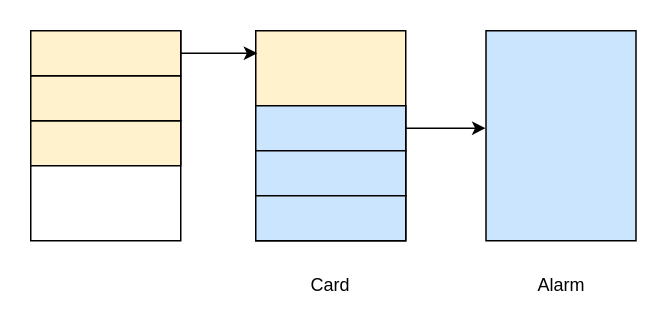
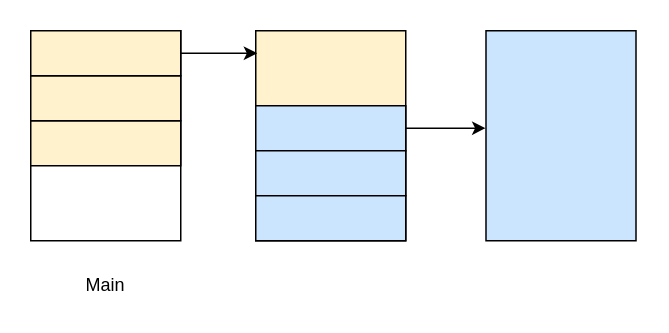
+ <mxCell id="16" value="Main" style="text;html=1;strokeColor=none;fillColor=none;align=center;verticalAlign=middle;whiteSpace=wrap;rounded=0;" vertex="1" parent="2"><mxGeometry x="30" y="160" width="40" height="20" as="geometry" /></mxCell>
- <mxCell id="17" value="Card" style="text;html=1;strokeColor=none;fillColor=none;align=center;verticalAlign=middle;whiteSpace=wrap;rounded=0;" vertex="1" parent="2"><mxGeometry x="180" y="160" width="40" height="20" as="geometry" /></mxCell>
- <mxCell id="18" value="Alarm" style="text;html=1;strokeColor=none;fillColor=none;align=center;verticalAlign=middle;whiteSpace=wrap;rounded=0;" vertex="1" parent="2"><mxGeometry x="333.5" y="160" width="40" height="20" as="geometry" /></mxCell>
